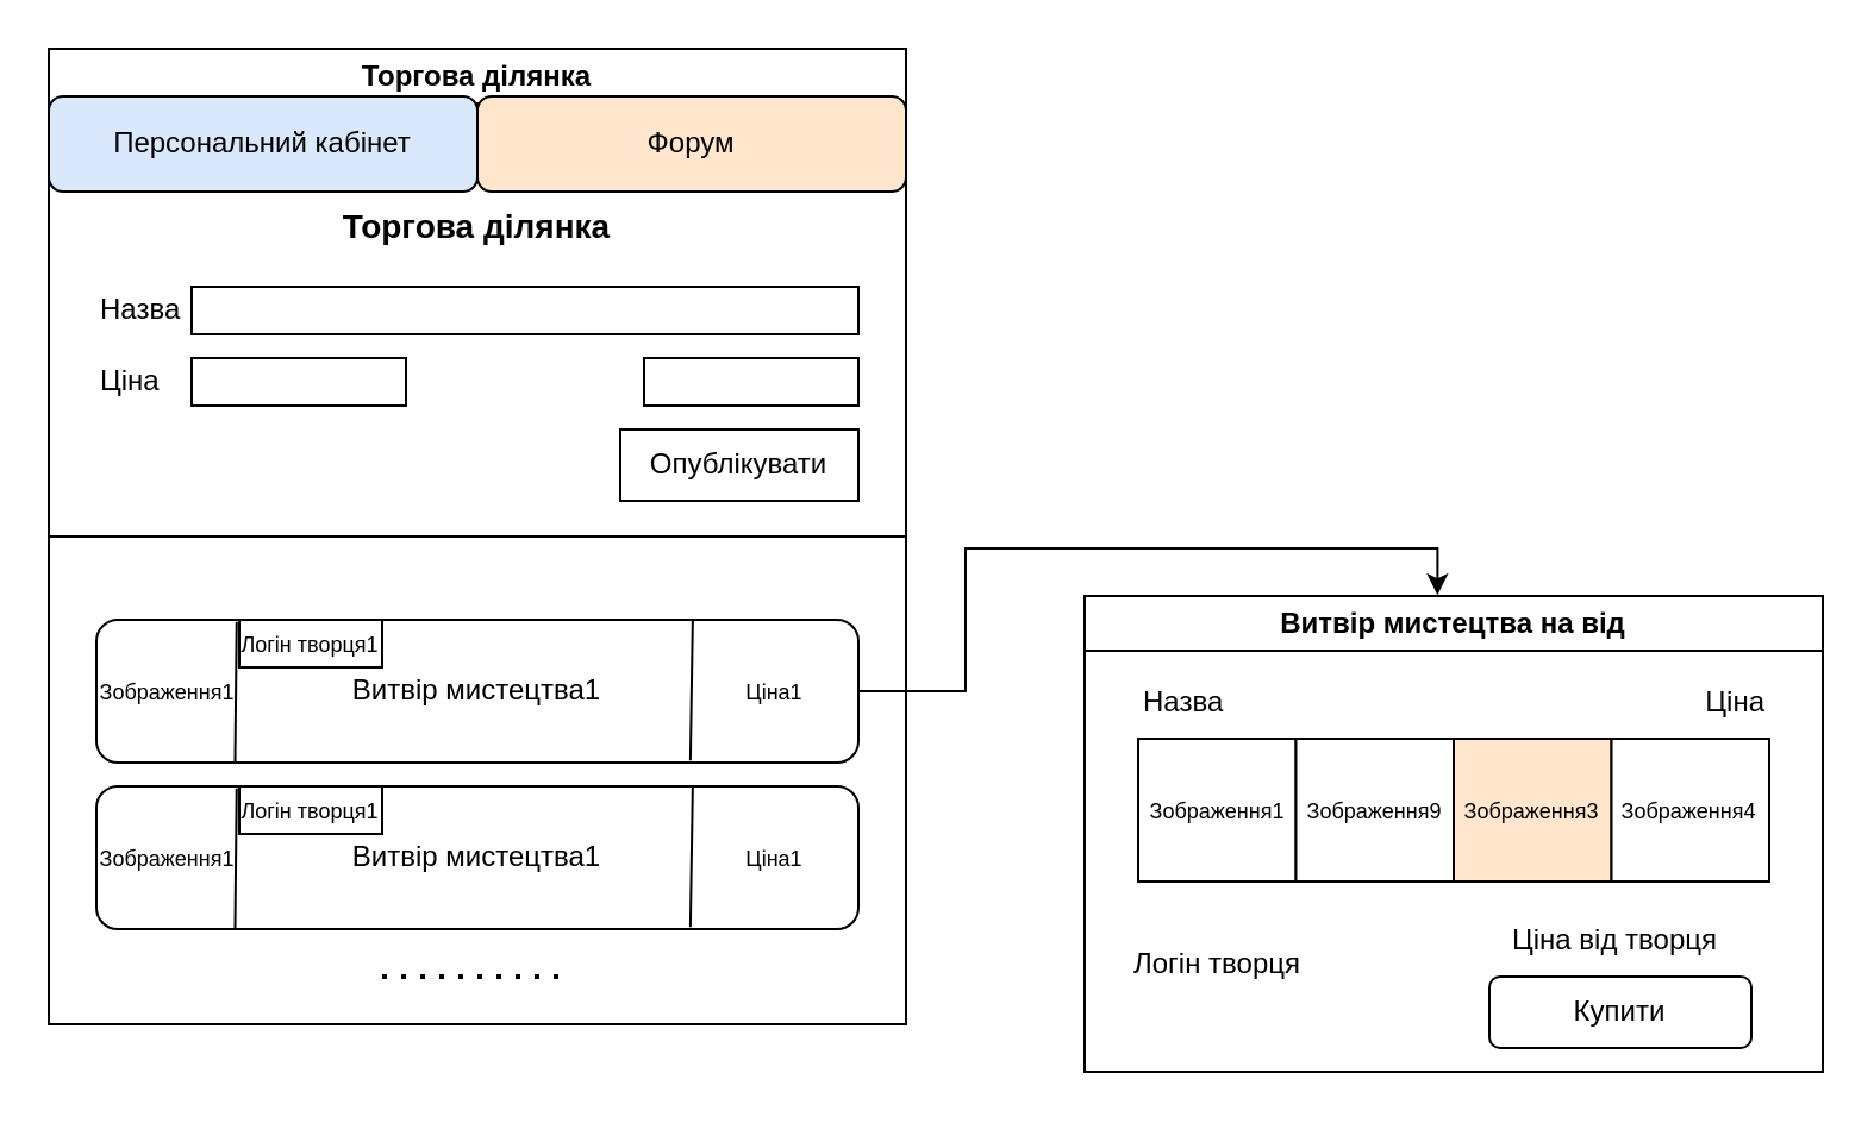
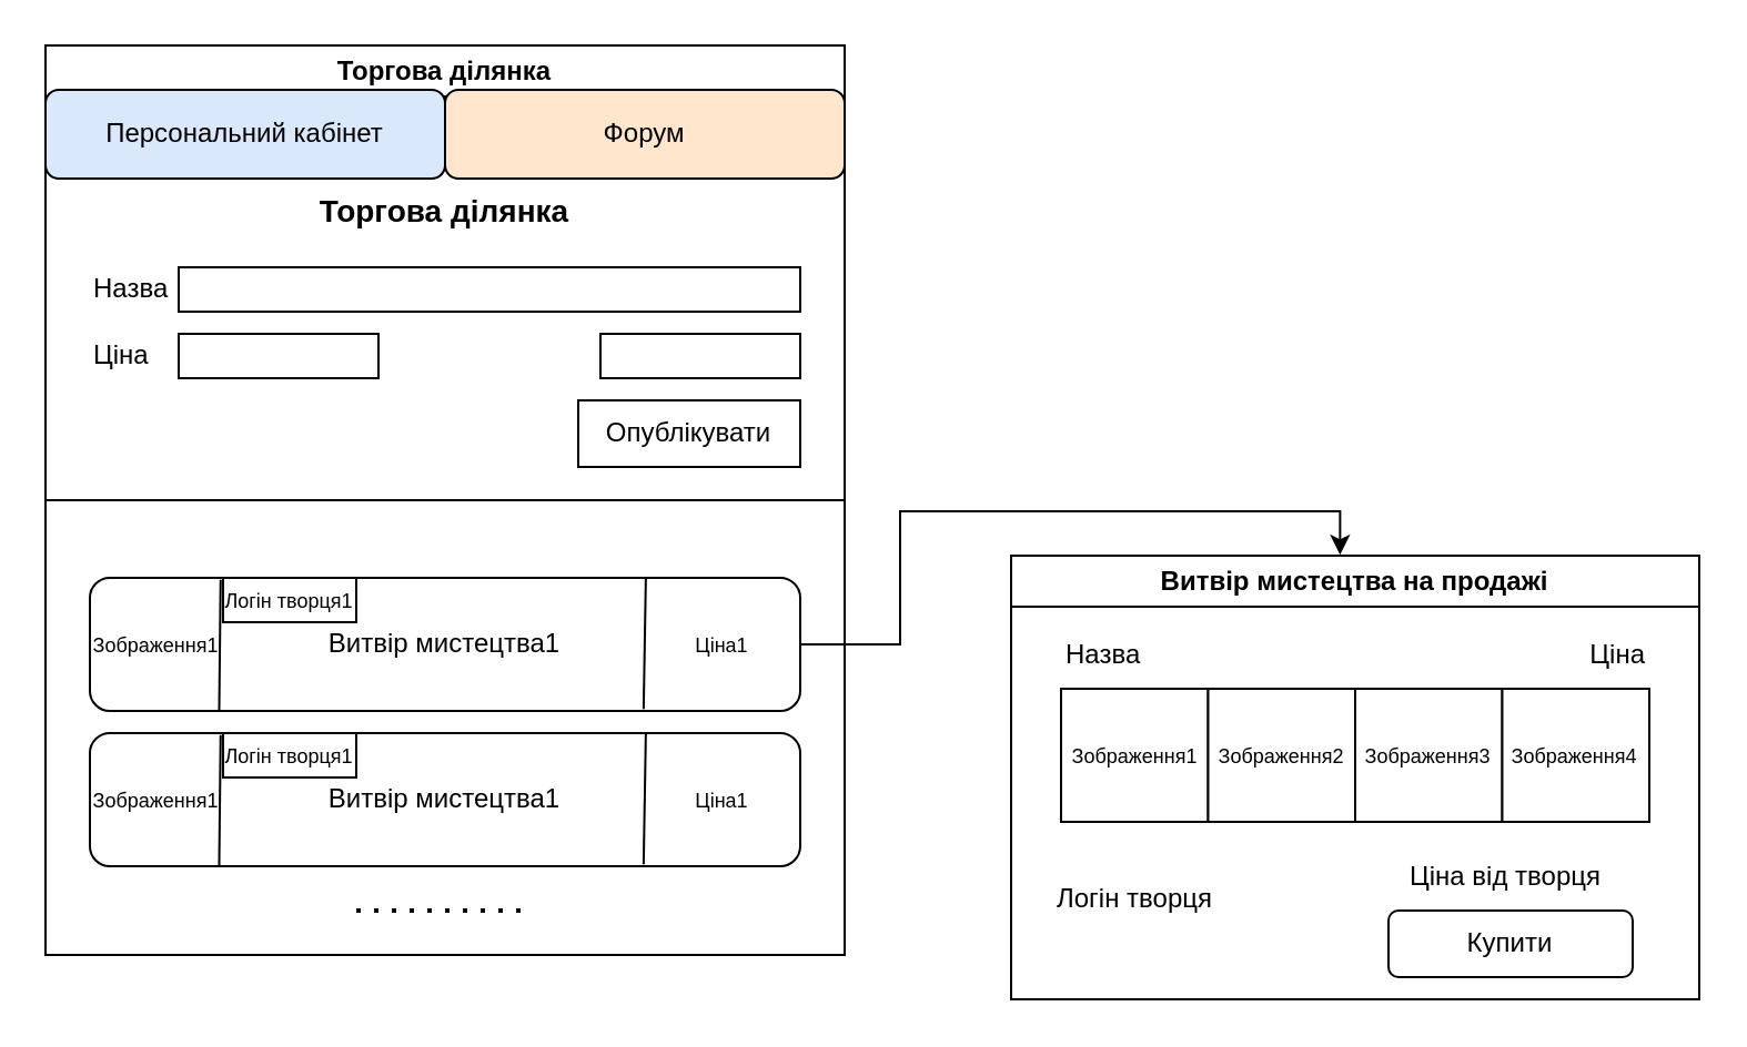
- <mxCell id="27" value="Витвір мистецтва на від" style="swimlane;whiteSpace=wrap;html=1;" vertex="1" parent="1"><mxGeometry x="455" y="250" width="310" height="200" as="geometry" /></mxCell>
+ <mxCell id="27" value="Витвір мистецтва на продажі" style="swimlane;whiteSpace=wrap;html=1;" vertex="1" parent="1"><mxGeometry x="455" y="250" width="310" height="200" as="geometry" /></mxCell>
- <mxCell id="29" value="&lt;font style=&quot;font-size: 9px;&quot;&gt;Зображення9&lt;/font&gt;" style="rounded=0;whiteSpace=wrap;html=1;" vertex="1" parent="27"><mxGeometry x="88.75" y="60" width="66.25" height="60" as="geometry" /></mxCell>
+ <mxCell id="29" value="&lt;font style=&quot;font-size: 9px;&quot;&gt;Зображення2&lt;/font&gt;" style="rounded=0;whiteSpace=wrap;html=1;" vertex="1" parent="27"><mxGeometry x="88.75" y="60" width="66.25" height="60" as="geometry" /></mxCell>
- <mxCell id="30" value="&lt;font style=&quot;font-size: 9px;&quot;&gt;Зображення3&lt;/font&gt;" style="rounded=0;whiteSpace=wrap;html=1;fillColor=#ffe6cc;" vertex="1" parent="27"><mxGeometry x="155" y="60" width="66.25" height="60" as="geometry" /></mxCell>
+ <mxCell id="30" value="&lt;font style=&quot;font-size: 9px;&quot;&gt;Зображення3&lt;/font&gt;" style="rounded=0;whiteSpace=wrap;html=1;" vertex="1" parent="27"><mxGeometry x="155" y="60" width="66.25" height="60" as="geometry" /></mxCell>
